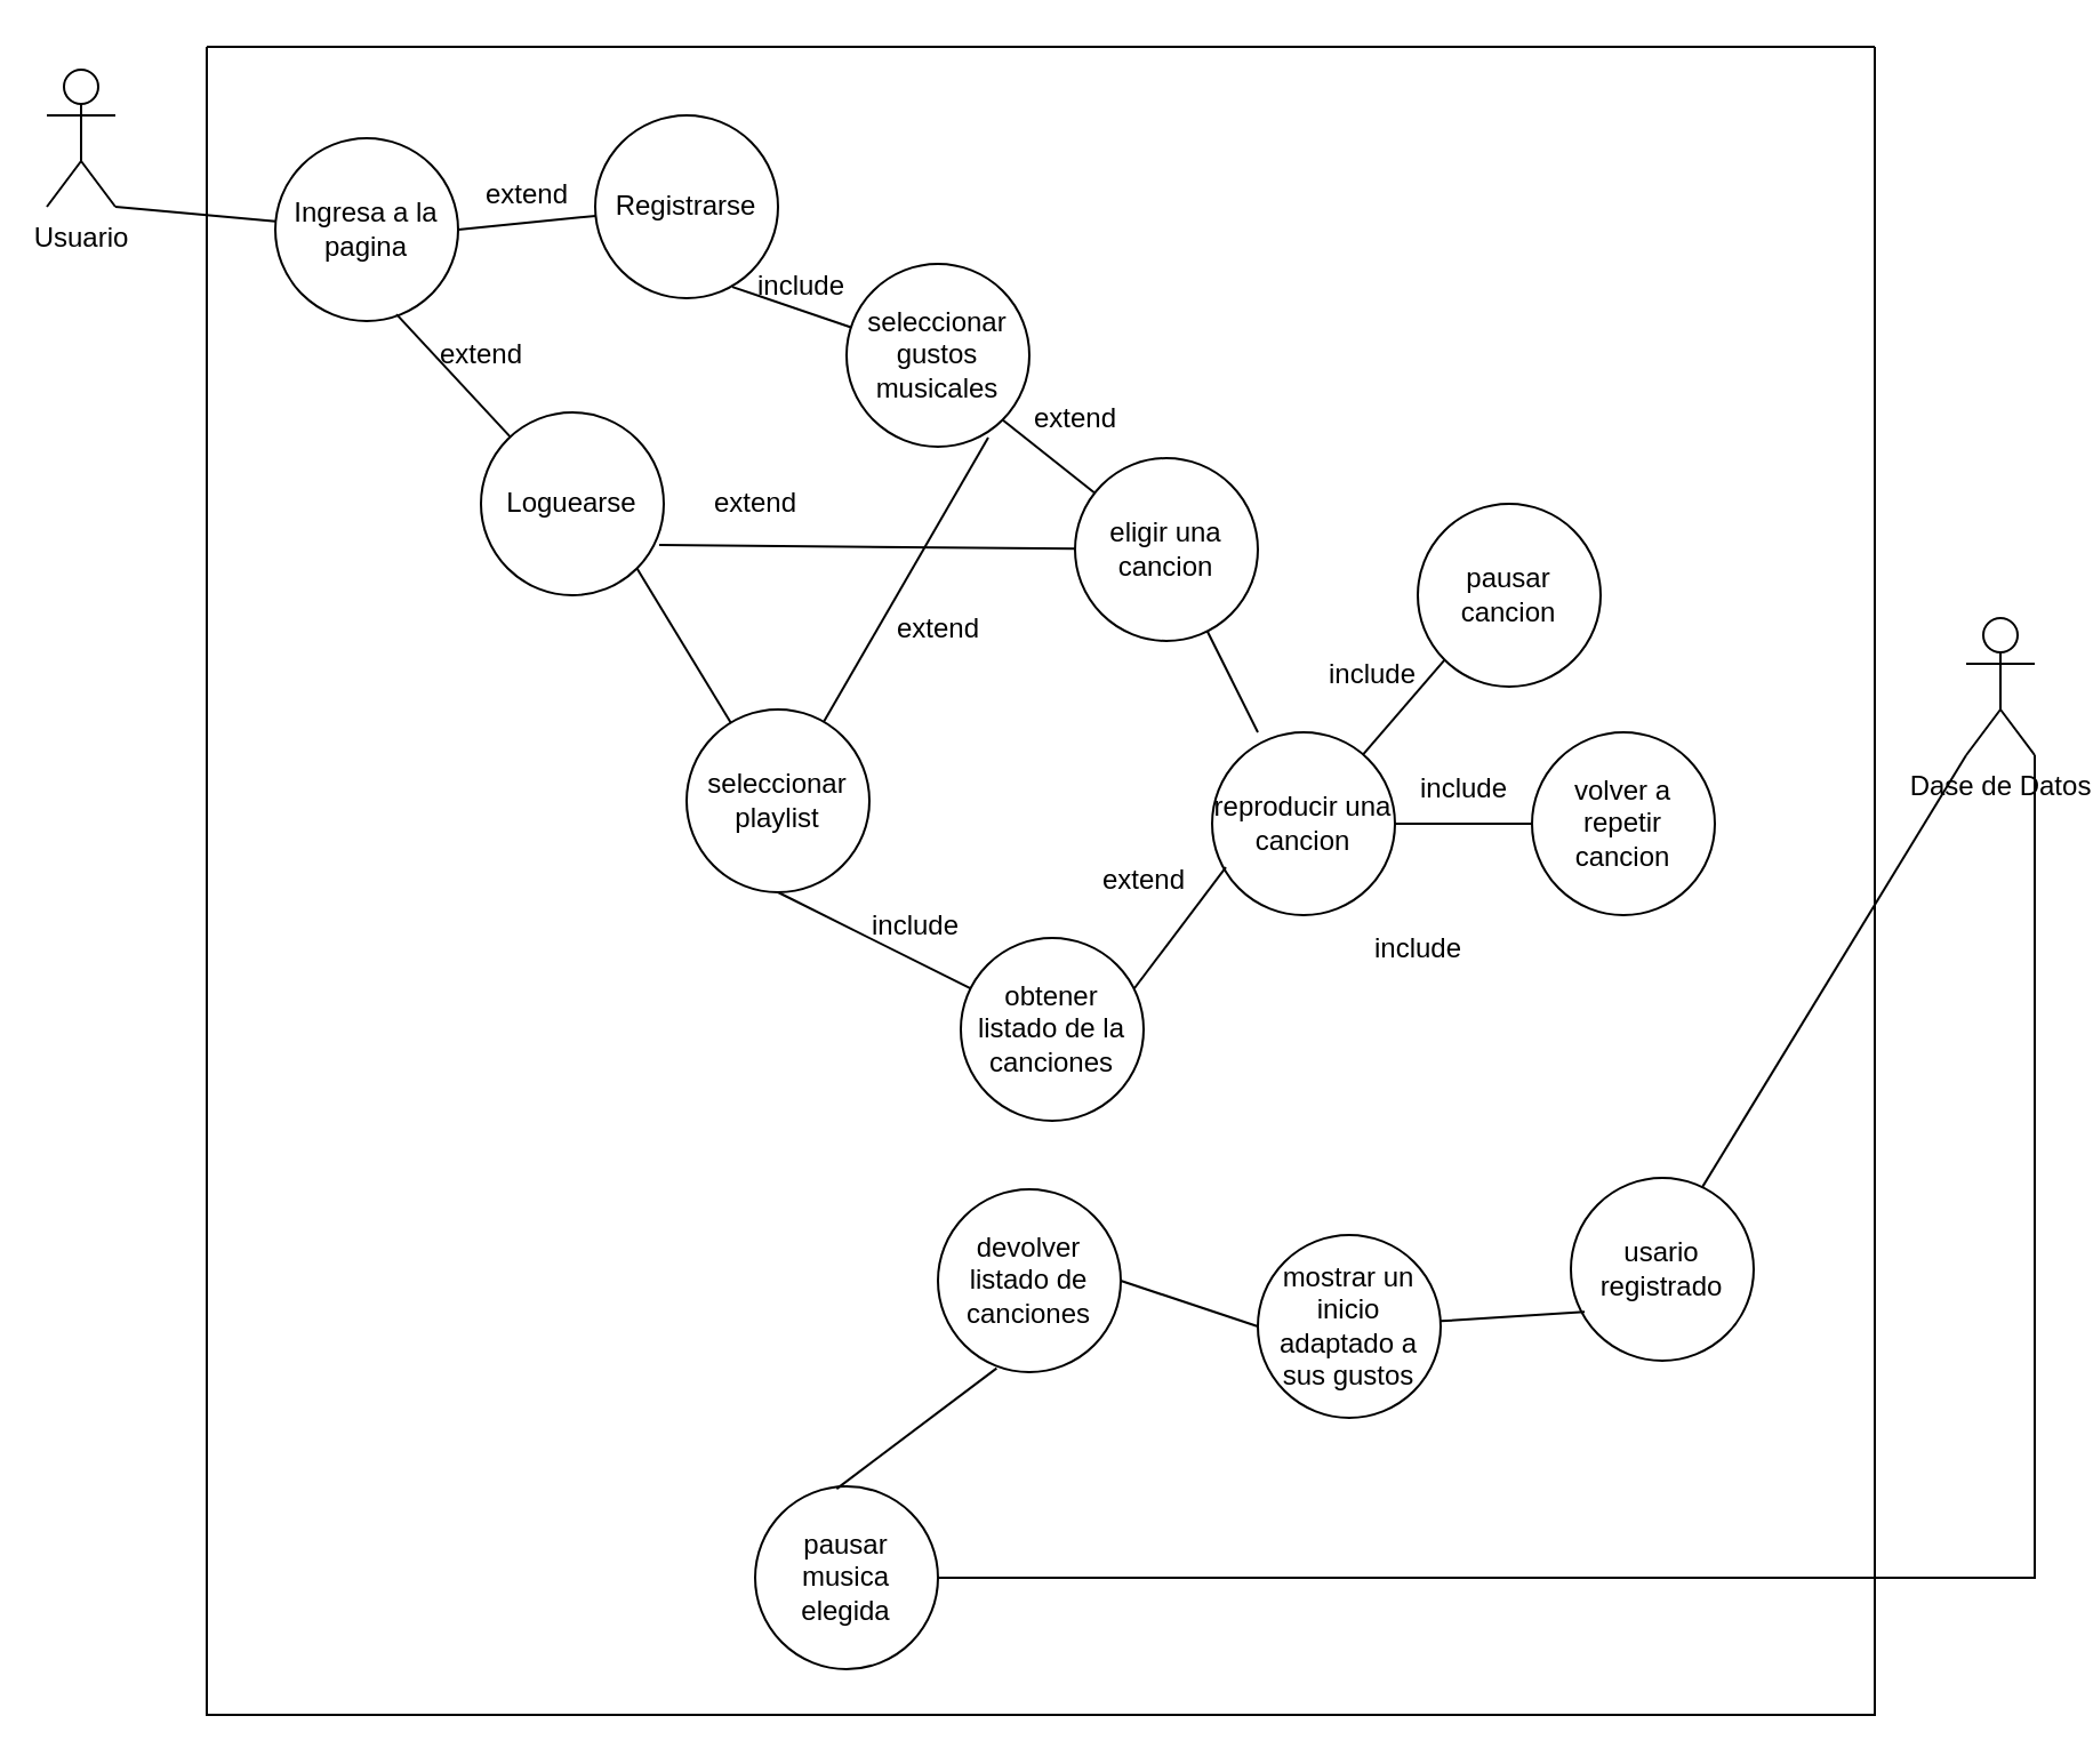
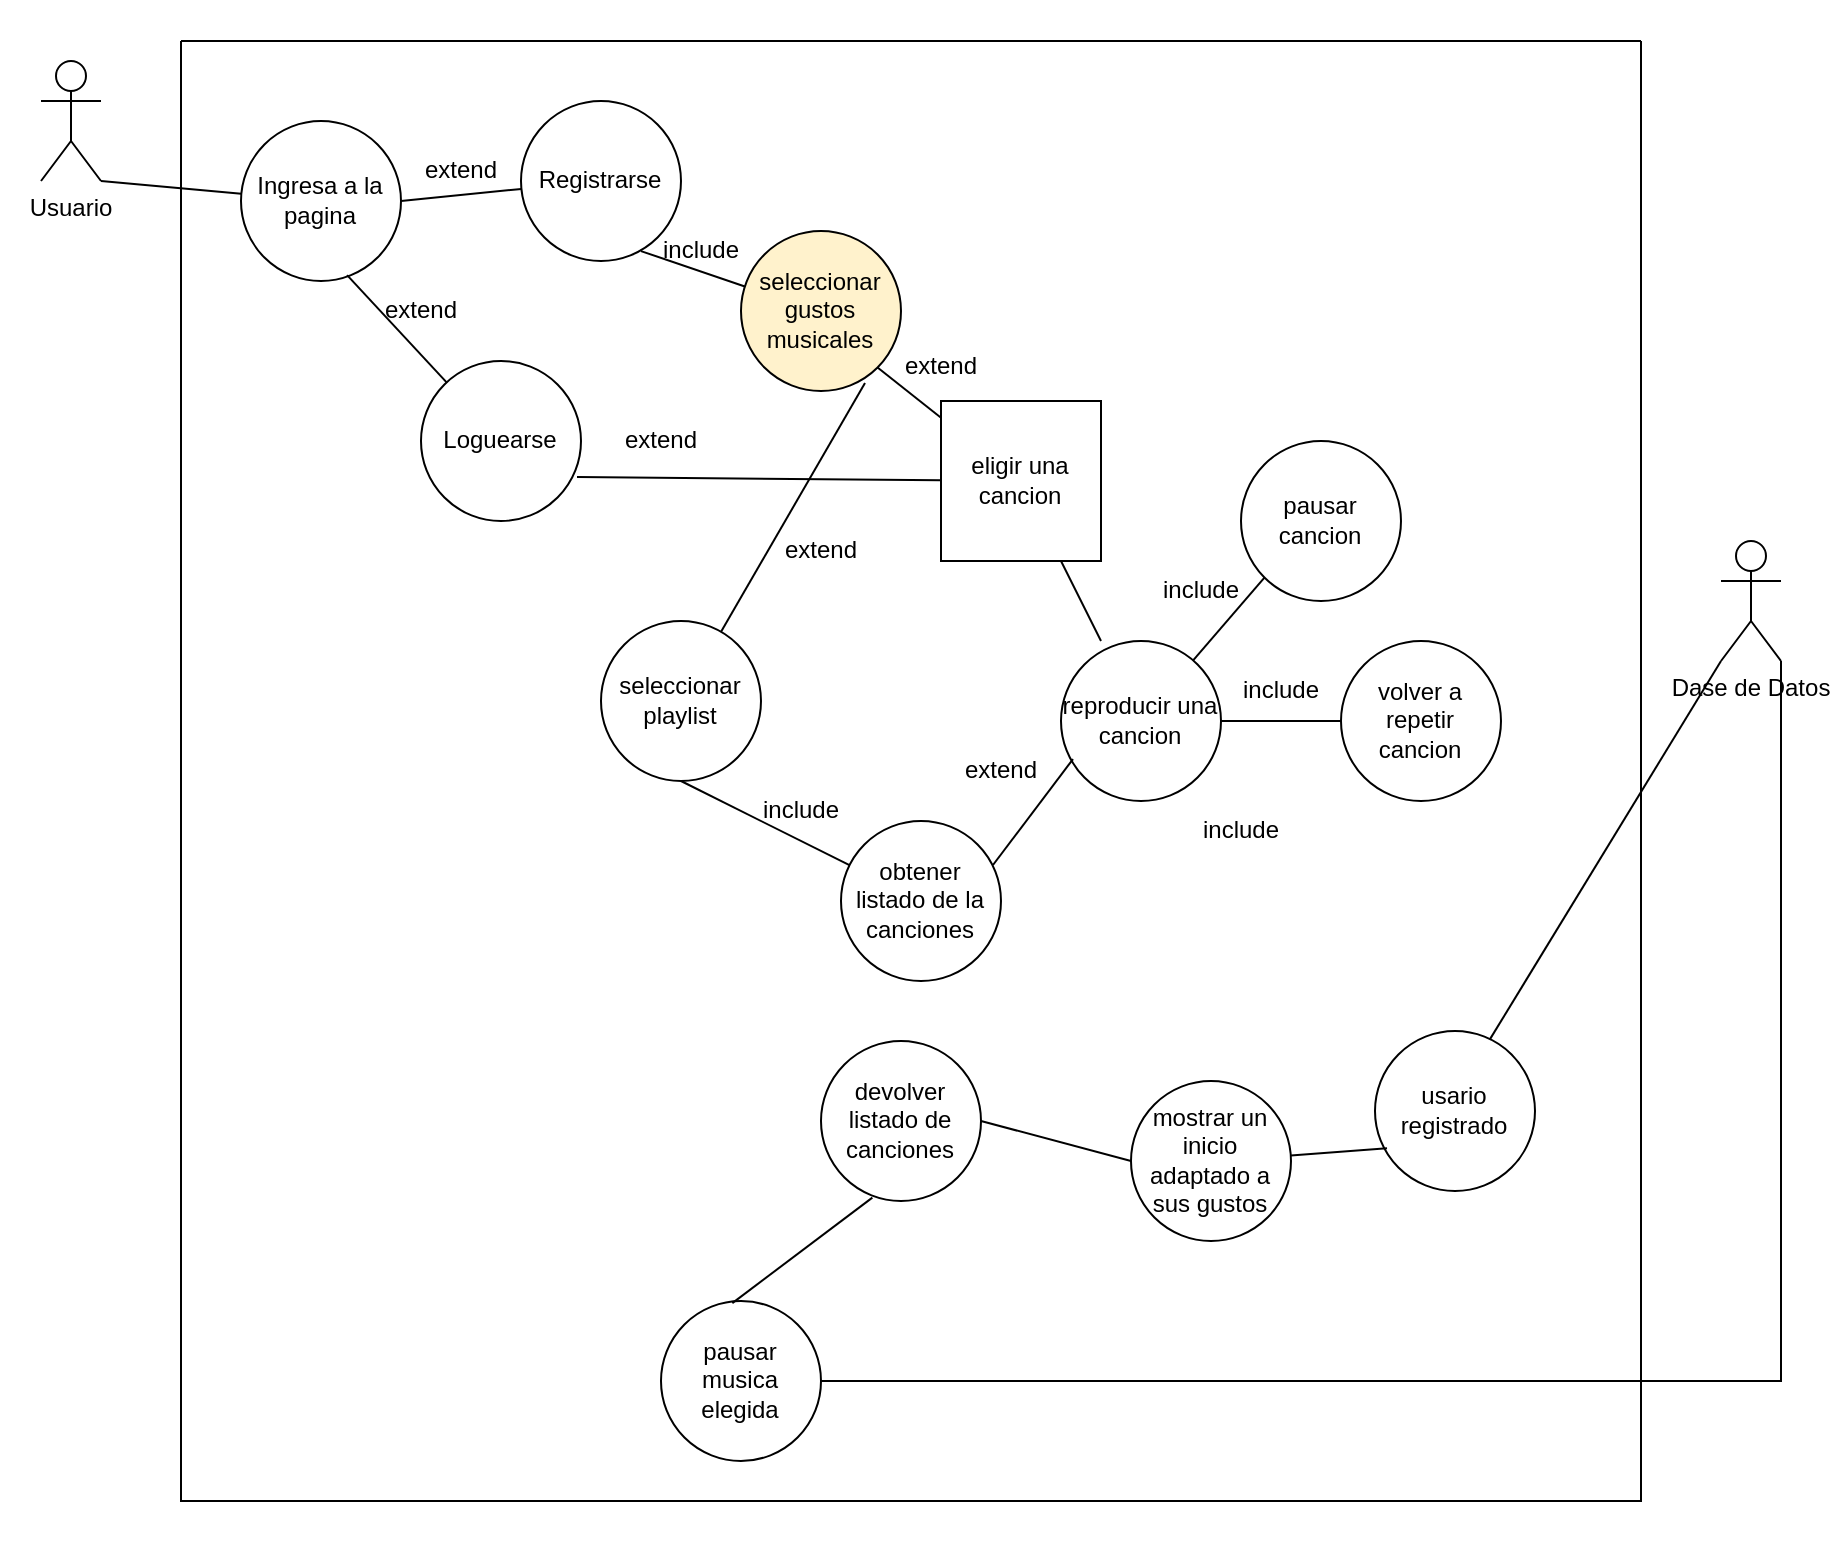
- <mxCell id="11" value="seleccionar gustos musicales" style="ellipse;whiteSpace=wrap;html=1;aspect=fixed;" vertex="1" parent="2"><mxGeometry x="280" y="95" width="80" height="80" as="geometry" /></mxCell>
+ <mxCell id="11" value="seleccionar gustos musicales" style="ellipse;whiteSpace=wrap;html=1;aspect=fixed;fillColor=#fff2cc;" vertex="1" parent="2"><mxGeometry x="280" y="95" width="80" height="80" as="geometry" /></mxCell>
- <mxCell id="7" value="eligir una cancion" style="ellipse;whiteSpace=wrap;html=1;aspect=fixed;" vertex="1" parent="2"><mxGeometry x="380" y="180" width="80" height="80" as="geometry" /></mxCell>
+ <mxCell id="7" value="eligir una cancion" style="whiteSpace=wrap;html=1;aspect=fixed;rounded=0;" vertex="1" parent="2"><mxGeometry x="380" y="180" width="80" height="80" as="geometry" /></mxCell>
- <mxCell id="14" value="" style="endArrow=none;html=1;rounded=0;entryX=1;entryY=1;entryDx=0;entryDy=0;" edge="1" parent="2" source="6" target="5"><mxGeometry width="50" height="50" relative="1" as="geometry"><mxPoint x="130" y="290" as="sourcePoint" /><mxPoint x="180" y="240" as="targetPoint" /></mxGeometry></mxCell>
- <mxCell id="27" value="mostrar un inicio adaptado a sus gustos" style="ellipse;whiteSpace=wrap;html=1;aspect=fixed;" vertex="1" parent="2"><mxGeometry x="460" y="520" width="80" height="80" as="geometry" /></mxCell>
+ <mxCell id="27" value="mostrar un inicio adaptado a sus gustos" style="ellipse;whiteSpace=wrap;html=1;aspect=fixed;" vertex="1" parent="2"><mxGeometry x="475" y="520" width="80" height="80" as="geometry" /></mxCell>
